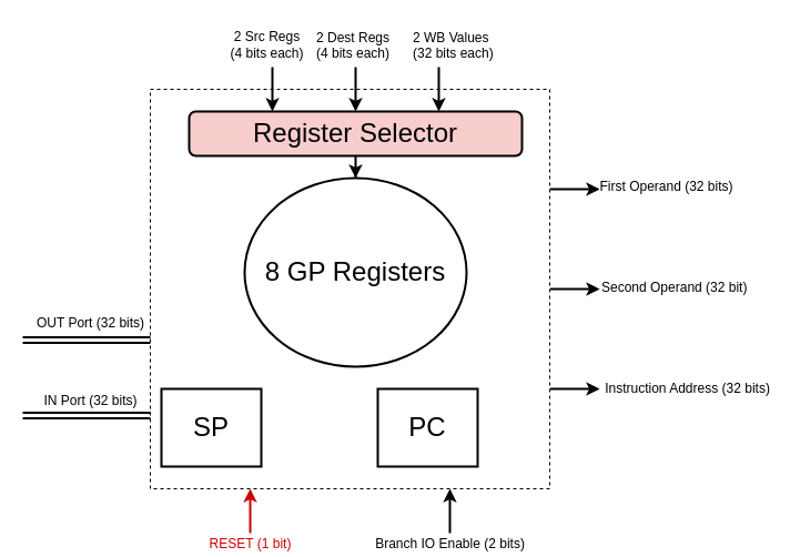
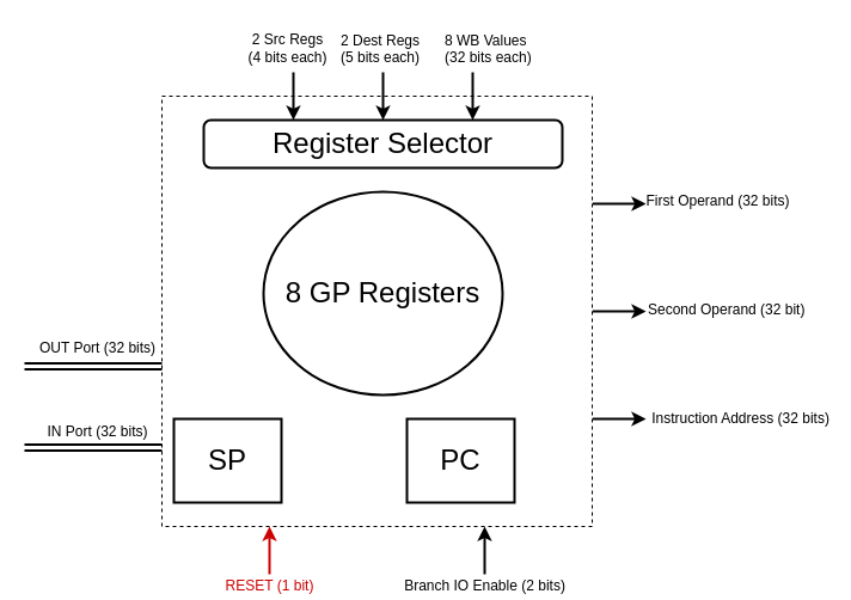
- <mxCell id="22" value="2 Dest Regs&amp;nbsp;&lt;br&gt;(4 bits each)" style="text;html=1;" vertex="1" parent="1"><mxGeometry x="282.5" y="20" width="75" height="30" as="geometry" /></mxCell>
+ <mxCell id="22" value="2 Dest Regs&amp;nbsp;&lt;br&gt;(5 bits each)" style="text;html=1;" vertex="1" parent="1"><mxGeometry x="282.5" y="20" width="75" height="30" as="geometry" /></mxCell>
- <mxCell id="23" value="2 WB Values&lt;br&gt;(32 bits each)" style="text;html=1;" vertex="1" parent="1"><mxGeometry x="370" y="20" width="75" height="30" as="geometry" /></mxCell>
+ <mxCell id="23" value="8 WB Values&lt;br&gt;(32 bits each)" style="text;html=1;" vertex="1" parent="1"><mxGeometry x="370" y="20" width="75" height="30" as="geometry" /></mxCell>
- <mxCell id="8" value="&lt;font style=&quot;font-size: 24px&quot;&gt;Register Selector&lt;/font&gt;" style="rounded=1;whiteSpace=wrap;html=1;strokeWidth=2;fillColor=#f8cecc;" vertex="1" parent="1"><mxGeometry x="170" y="100" width="300" height="40" as="geometry" /></mxCell>
+ <mxCell id="8" value="&lt;font style=&quot;font-size: 24px&quot;&gt;Register Selector&lt;/font&gt;" style="rounded=1;whiteSpace=wrap;html=1;strokeWidth=2;" vertex="1" parent="1"><mxGeometry x="170" y="100" width="300" height="40" as="geometry" /></mxCell>
- <mxCell id="7" style="edgeStyle=orthogonalEdgeStyle;rounded=0;orthogonalLoop=1;jettySize=auto;html=1;exitX=0.5;exitY=1;exitDx=0;exitDy=0;strokeWidth=2;" edge="1" parent="1" source="8" target="9"><mxGeometry relative="1" as="geometry" /></mxCell>
